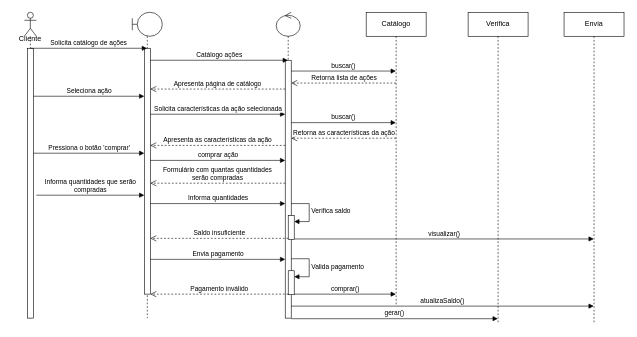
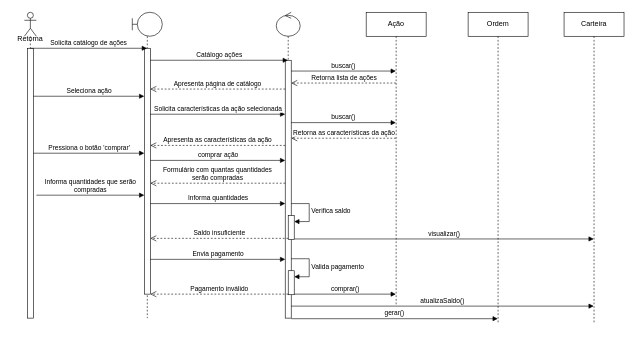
- <mxCell id="18" value="Catálogo" style="shape=umlLifeline;perimeter=lifelinePerimeter;whiteSpace=wrap;html=1;container=1;dropTarget=0;collapsible=0;recursiveResize=0;outlineConnect=0;portConstraint=eastwest;newEdgeStyle={&quot;curved&quot;:0,&quot;rounded&quot;:0};" parent="1" vertex="1"><mxGeometry x="610" y="20" width="100" height="490" as="geometry" /></mxCell>
+ <mxCell id="18" value="Ação" style="shape=umlLifeline;perimeter=lifelinePerimeter;whiteSpace=wrap;html=1;container=1;dropTarget=0;collapsible=0;recursiveResize=0;outlineConnect=0;portConstraint=eastwest;newEdgeStyle={&quot;curved&quot;:0,&quot;rounded&quot;:0};" parent="1" vertex="1"><mxGeometry x="610" y="20" width="100" height="490" as="geometry" /></mxCell>
- <mxCell id="24" value="Verifica" style="shape=umlLifeline;perimeter=lifelinePerimeter;whiteSpace=wrap;html=1;container=1;dropTarget=0;collapsible=0;recursiveResize=0;outlineConnect=0;portConstraint=eastwest;newEdgeStyle={&quot;curved&quot;:0,&quot;rounded&quot;:0};" parent="1" vertex="1"><mxGeometry x="780" y="20" width="100" height="520" as="geometry" /></mxCell>
+ <mxCell id="24" value="Ordem" style="shape=umlLifeline;perimeter=lifelinePerimeter;whiteSpace=wrap;html=1;container=1;dropTarget=0;collapsible=0;recursiveResize=0;outlineConnect=0;portConstraint=eastwest;newEdgeStyle={&quot;curved&quot;:0,&quot;rounded&quot;:0};" parent="1" vertex="1"><mxGeometry x="780" y="20" width="100" height="520" as="geometry" /></mxCell>
- <mxCell id="31" value="Envia" style="shape=umlLifeline;perimeter=lifelinePerimeter;whiteSpace=wrap;html=1;container=1;dropTarget=0;collapsible=0;recursiveResize=0;outlineConnect=0;portConstraint=eastwest;newEdgeStyle={&quot;curved&quot;:0,&quot;rounded&quot;:0};" vertex="1" parent="1"><mxGeometry x="940" y="20" width="100" height="520" as="geometry" /></mxCell>
+ <mxCell id="31" value="Carteira" style="shape=umlLifeline;perimeter=lifelinePerimeter;whiteSpace=wrap;html=1;container=1;dropTarget=0;collapsible=0;recursiveResize=0;outlineConnect=0;portConstraint=eastwest;newEdgeStyle={&quot;curved&quot;:0,&quot;rounded&quot;:0};" vertex="1" parent="1"><mxGeometry x="940" y="20" width="100" height="520" as="geometry" /></mxCell>
- <mxCell id="4" value="Cliente" style="text;html=1;align=center;verticalAlign=middle;whiteSpace=wrap;rounded=0;" parent="1" vertex="1"><mxGeometry x="20" y="50" width="60" height="30" as="geometry" /></mxCell>
+ <mxCell id="4" value="Retorna" style="text;html=1;align=center;verticalAlign=middle;whiteSpace=wrap;rounded=0;" parent="1" vertex="1"><mxGeometry x="20" y="50" width="60" height="30" as="geometry" /></mxCell>
